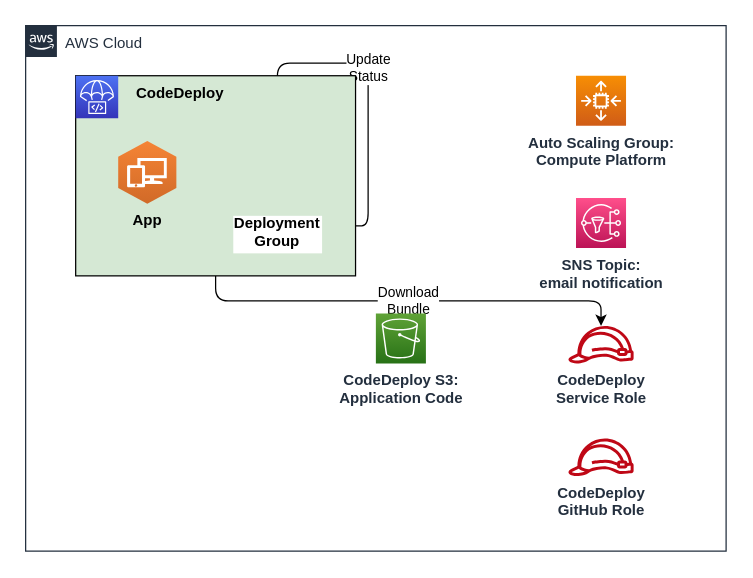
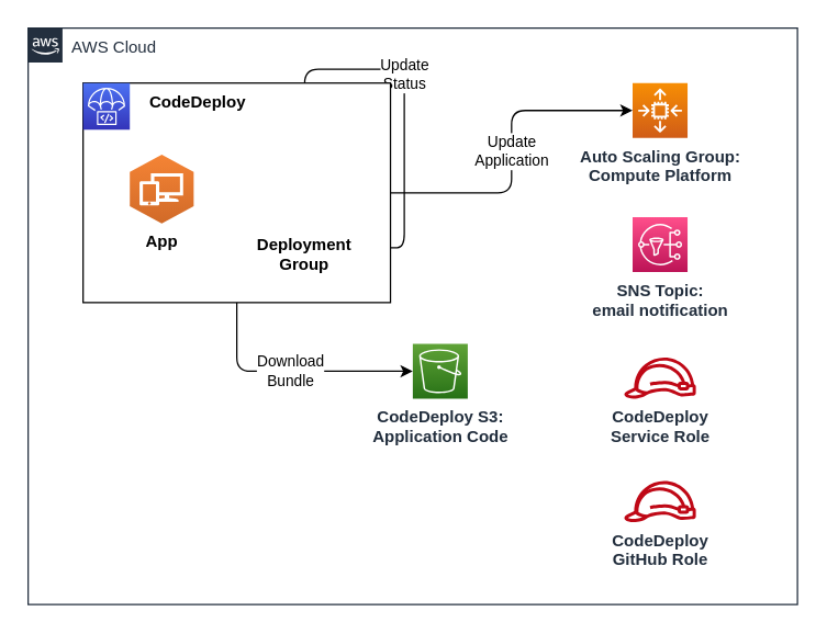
+ <mxCell id="4" value="Update &lt;br&gt;Application" style="edgeStyle=orthogonalEdgeStyle;html=1;entryX=0;entryY=0.5;entryDx=0;entryDy=0;entryPerimeter=0;" parent="2" source="6" target="12" edge="1"><mxGeometry relative="1" as="geometry" /></mxCell>
- <mxCell id="6" value="&lt;b&gt;&amp;nbsp; &amp;nbsp; &amp;nbsp; &amp;nbsp; &amp;nbsp; &amp;nbsp; &amp;nbsp; CodeDeploy&amp;nbsp;&lt;/b&gt;" style="rounded=0;whiteSpace=wrap;html=1;fontSize=12;align=left;labelPosition=center;verticalLabelPosition=middle;verticalAlign=top;container=0;fillColor=#d5e8d4;" parent="2" vertex="1"><mxGeometry x="40" y="40" width="223.75" height="160" as="geometry" /></mxCell>
+ <mxCell id="6" value="&lt;b&gt;&amp;nbsp; &amp;nbsp; &amp;nbsp; &amp;nbsp; &amp;nbsp; &amp;nbsp; &amp;nbsp; CodeDeploy&amp;nbsp;&lt;/b&gt;" style="rounded=0;whiteSpace=wrap;html=1;fontSize=12;align=left;labelPosition=center;verticalLabelPosition=middle;verticalAlign=top;container=0;" parent="2" vertex="1"><mxGeometry x="40" y="40" width="223.75" height="160" as="geometry" /></mxCell>
- <mxCell id="3" value="Download &lt;br&gt;Bundle" style="edgeStyle=orthogonalEdgeStyle;html=1;exitX=0.5;exitY=1;exitDx=0;exitDy=0;" parent="2" source="6" target="11" edge="1"><mxGeometry relative="1" as="geometry" /></mxCell>
+ <mxCell id="3" value="Download &lt;br&gt;Bundle" style="edgeStyle=orthogonalEdgeStyle;html=1;exitX=0.5;exitY=1;exitDx=0;exitDy=0;entryX=0;entryY=0.5;entryDx=0;entryDy=0;entryPerimeter=0;" parent="2" source="6" target="13" edge="1"><mxGeometry relative="1" as="geometry" /></mxCell>
